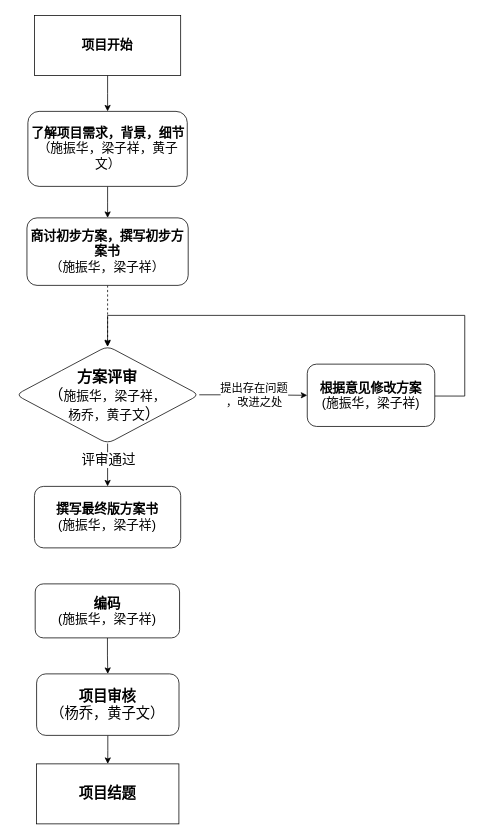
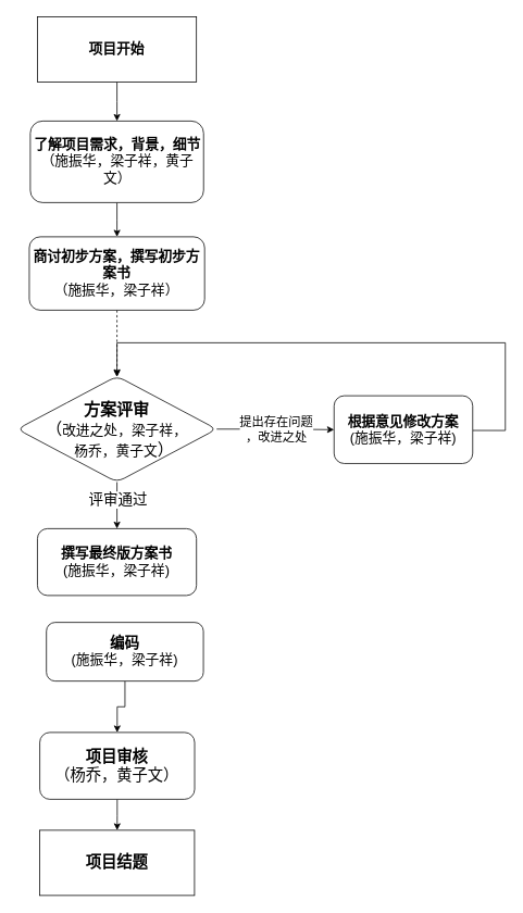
- <mxCell id="12" value="&lt;font style=&quot;font-size: 20px;&quot;&gt;&lt;b&gt;方案评审&lt;/b&gt;&lt;/font&gt;&lt;div&gt;&lt;font style=&quot;font-size: 20px;&quot;&gt;（&lt;/font&gt;&lt;span style=&quot;font-size: 17px; background-color: initial;&quot;&gt;施振华&lt;/span&gt;&lt;span style=&quot;font-size: 17px; background-color: initial;&quot;&gt;，&lt;/span&gt;&lt;span style=&quot;background-color: initial; font-size: 17px;&quot;&gt;梁子祥&lt;/span&gt;&lt;span style=&quot;background-color: initial; font-size: 17px;&quot;&gt;，&lt;/span&gt;&lt;/div&gt;&lt;div&gt;&lt;span style=&quot;font-size: 17px; background-color: initial;&quot;&gt;&amp;nbsp; &amp;nbsp; 杨乔&lt;/span&gt;&lt;span style=&quot;font-size: 17px; background-color: initial;&quot;&gt;，&lt;/span&gt;&lt;span style=&quot;background-color: initial; font-size: 17px;&quot;&gt;黄子文&lt;/span&gt;&lt;span style=&quot;background-color: initial; font-size: 20px;&quot;&gt;）&lt;/span&gt;&lt;/div&gt;" style="rhombus;whiteSpace=wrap;html=1;rounded=1;" vertex="1" parent="1"><mxGeometry x="20.41" y="460.94" width="244.69" height="130" as="geometry" /></mxCell>
+ <mxCell id="12" value="&lt;font style=&quot;font-size: 20px;&quot;&gt;&lt;b&gt;方案评审&lt;/b&gt;&lt;/font&gt;&lt;div&gt;&lt;font style=&quot;font-size: 20px;&quot;&gt;（&lt;/font&gt;&lt;span style=&quot;font-size: 17px; background-color: initial;&quot;&gt;改进之处&lt;/span&gt;&lt;span style=&quot;font-size: 17px; background-color: initial;&quot;&gt;，&lt;/span&gt;&lt;span style=&quot;background-color: initial; font-size: 17px;&quot;&gt;梁子祥&lt;/span&gt;&lt;span style=&quot;background-color: initial; font-size: 17px;&quot;&gt;，&lt;/span&gt;&lt;/div&gt;&lt;div&gt;&lt;span style=&quot;font-size: 17px; background-color: initial;&quot;&gt;&amp;nbsp; &amp;nbsp; 杨乔&lt;/span&gt;&lt;span style=&quot;font-size: 17px; background-color: initial;&quot;&gt;，&lt;/span&gt;&lt;span style=&quot;background-color: initial; font-size: 17px;&quot;&gt;黄子文&lt;/span&gt;&lt;span style=&quot;background-color: initial; font-size: 20px;&quot;&gt;）&lt;/span&gt;&lt;/div&gt;" style="rhombus;whiteSpace=wrap;html=1;rounded=1;" vertex="1" parent="1"><mxGeometry x="20.41" y="460.94" width="244.69" height="130" as="geometry" /></mxCell>
- <mxCell id="15" value="&lt;font style=&quot;font-size: 18px;&quot;&gt;&lt;b&gt;编码&lt;/b&gt;&lt;/font&gt;&lt;div&gt;&lt;font style=&quot;font-size: 17px;&quot;&gt;(施振华&lt;/font&gt;&lt;span style=&quot;background-color: initial; font-size: 17px;&quot;&gt;，&lt;/span&gt;&lt;span style=&quot;background-color: initial; font-size: 17px;&quot;&gt;梁子祥&lt;/span&gt;&lt;span style=&quot;background-color: initial; font-size: 17px;&quot;&gt;)&lt;/span&gt;&lt;br&gt;&lt;/div&gt;" style="whiteSpace=wrap;html=1;rounded=1;" vertex="1" parent="1"><mxGeometry x="46.25" y="778" width="192.5" height="72" as="geometry" /></mxCell>
+ <mxCell id="15" value="&lt;font style=&quot;font-size: 18px;&quot;&gt;&lt;b&gt;编码&lt;/b&gt;&lt;/font&gt;&lt;div&gt;&lt;font style=&quot;font-size: 17px;&quot;&gt;(施振华&lt;/font&gt;&lt;span style=&quot;background-color: initial; font-size: 17px;&quot;&gt;，&lt;/span&gt;&lt;span style=&quot;background-color: initial; font-size: 17px;&quot;&gt;梁子祥&lt;/span&gt;&lt;span style=&quot;background-color: initial; font-size: 17px;&quot;&gt;)&lt;/span&gt;&lt;br&gt;&lt;/div&gt;" style="whiteSpace=wrap;html=1;rounded=1;" vertex="1" parent="1"><mxGeometry x="56.25" y="763" width="192.5" height="72" as="geometry" /></mxCell>
